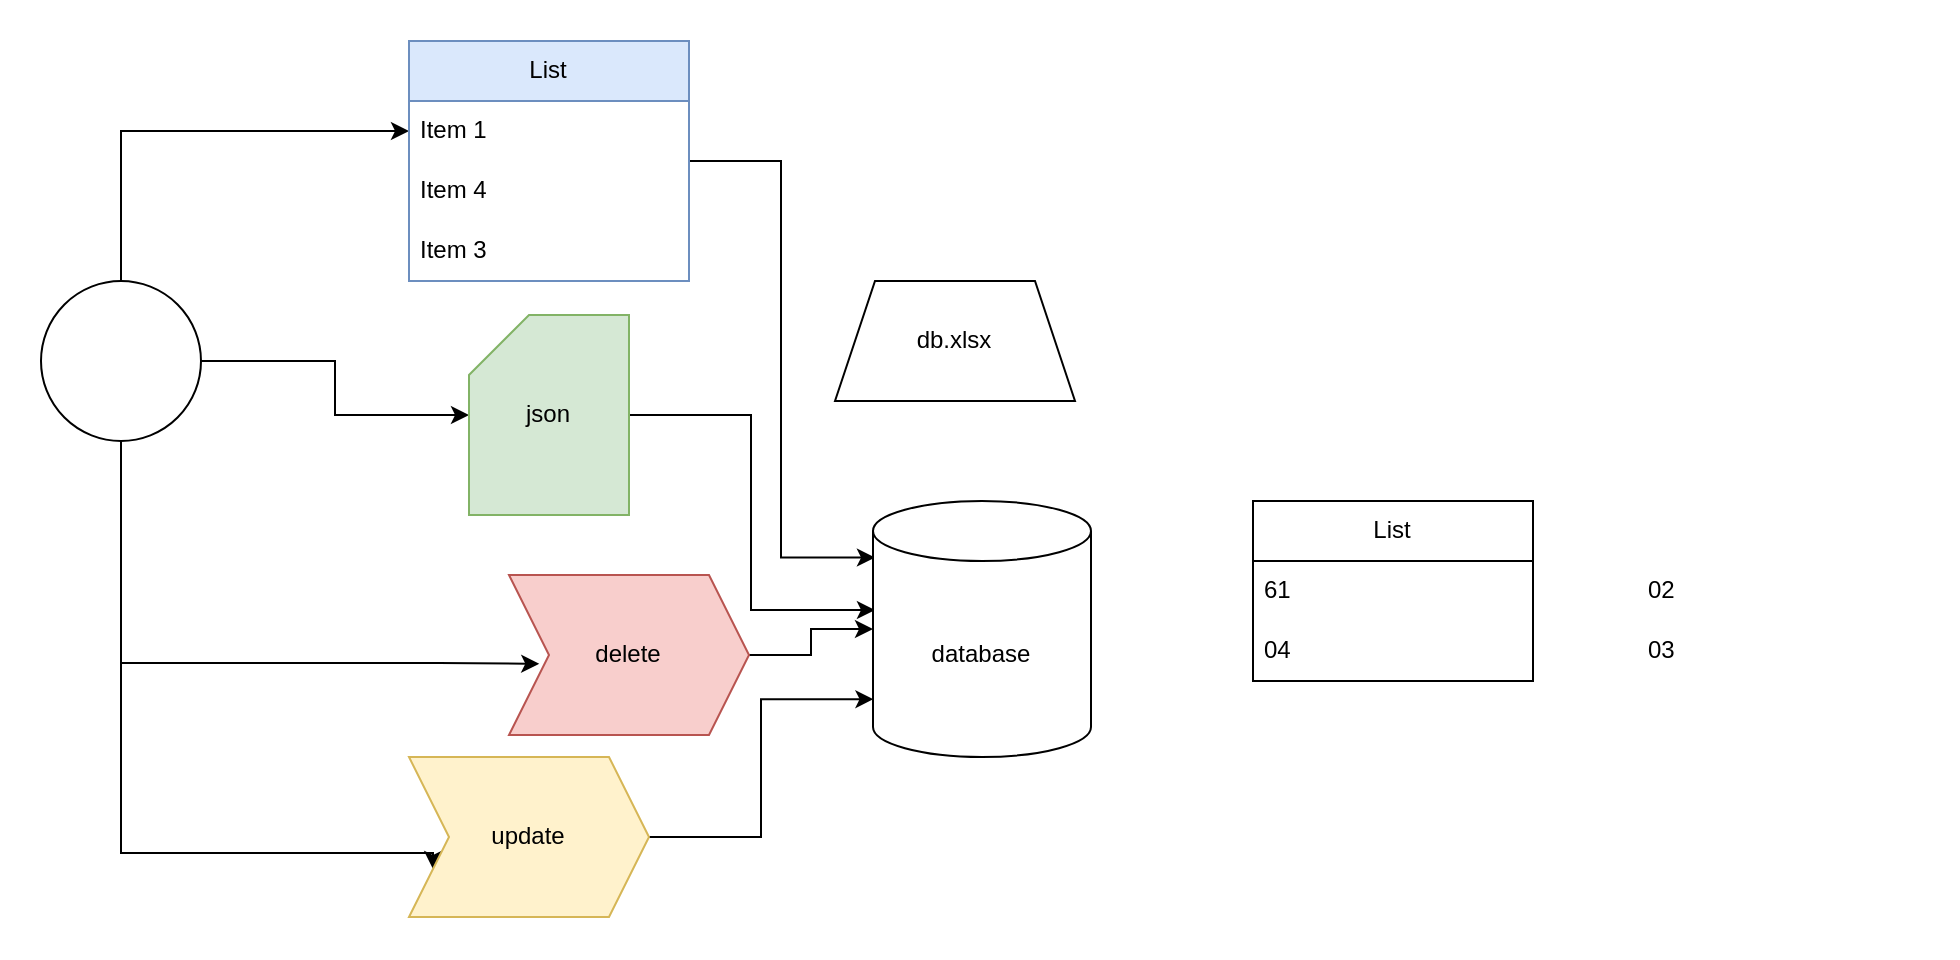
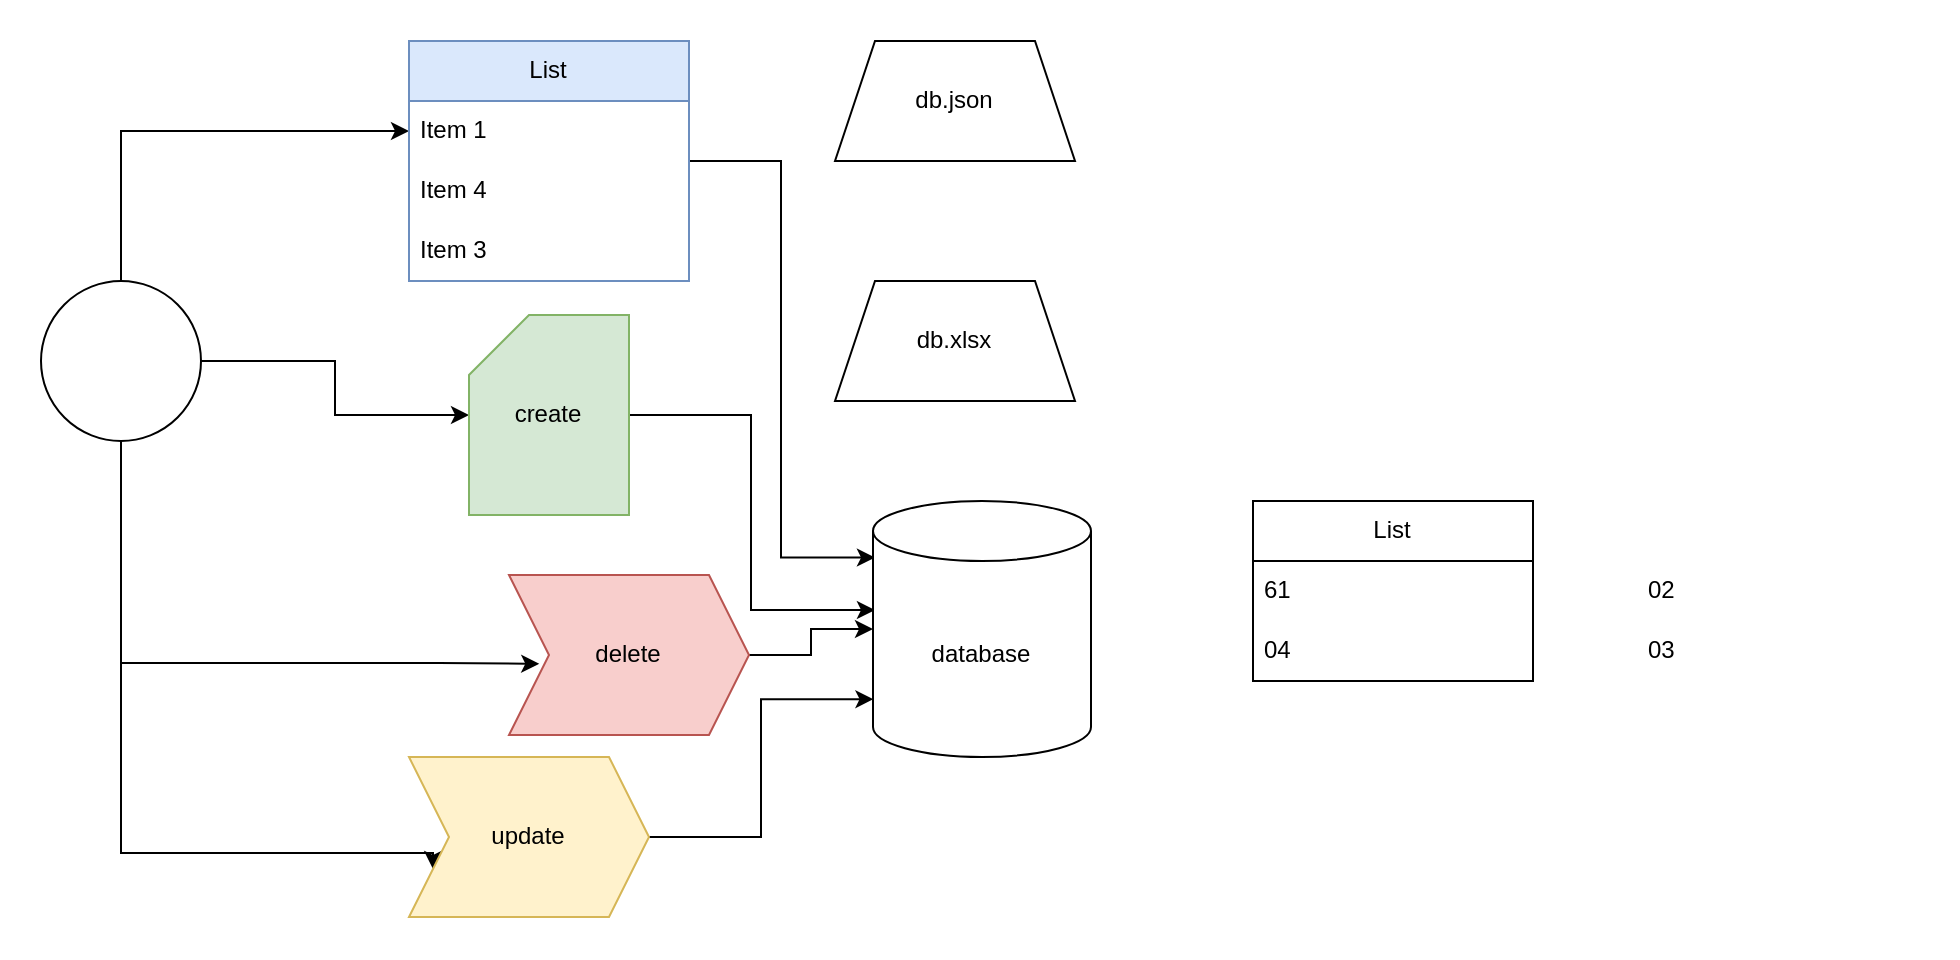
+ <mxCell id="17" value="db.json" style="shape=trapezoid;perimeter=trapezoidPerimeter;whiteSpace=wrap;html=1;fixedSize=1;" vertex="1" parent="1"><mxGeometry x="417" y="20" width="120" height="60" as="geometry" /></mxCell>
- <mxCell id="13" value="json" style="shape=card;whiteSpace=wrap;html=1;fillColor=#d5e8d4;strokeColor=#82b366;" vertex="1" parent="1"><mxGeometry x="234" y="157" width="80" height="100" as="geometry" /></mxCell>
+ <mxCell id="13" value="create" style="shape=card;whiteSpace=wrap;html=1;fillColor=#d5e8d4;strokeColor=#82b366;" vertex="1" parent="1"><mxGeometry x="234" y="157" width="80" height="100" as="geometry" /></mxCell>
